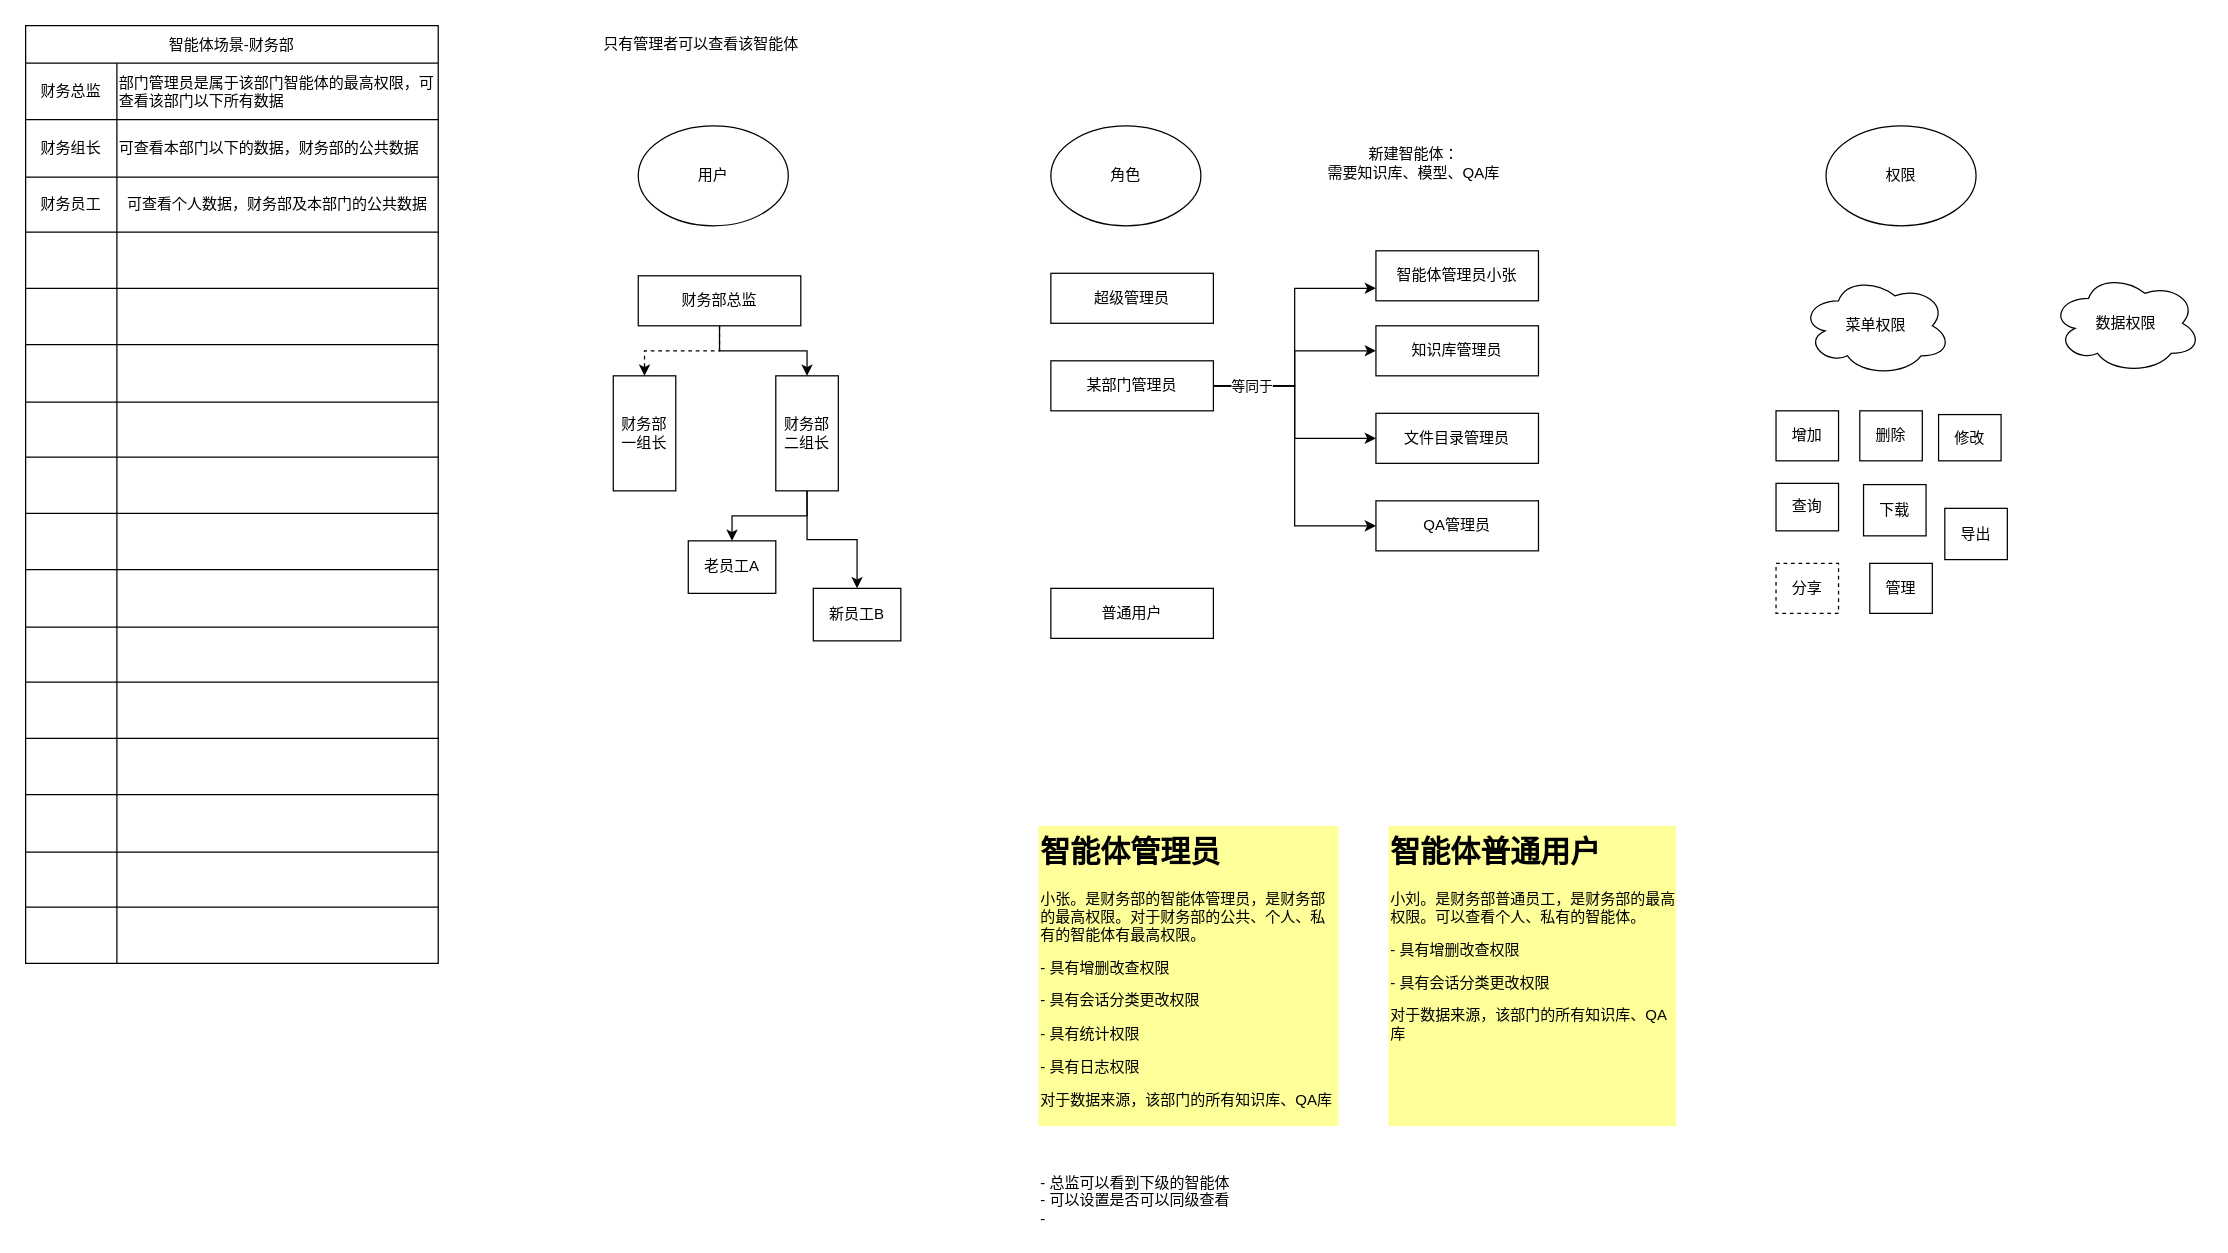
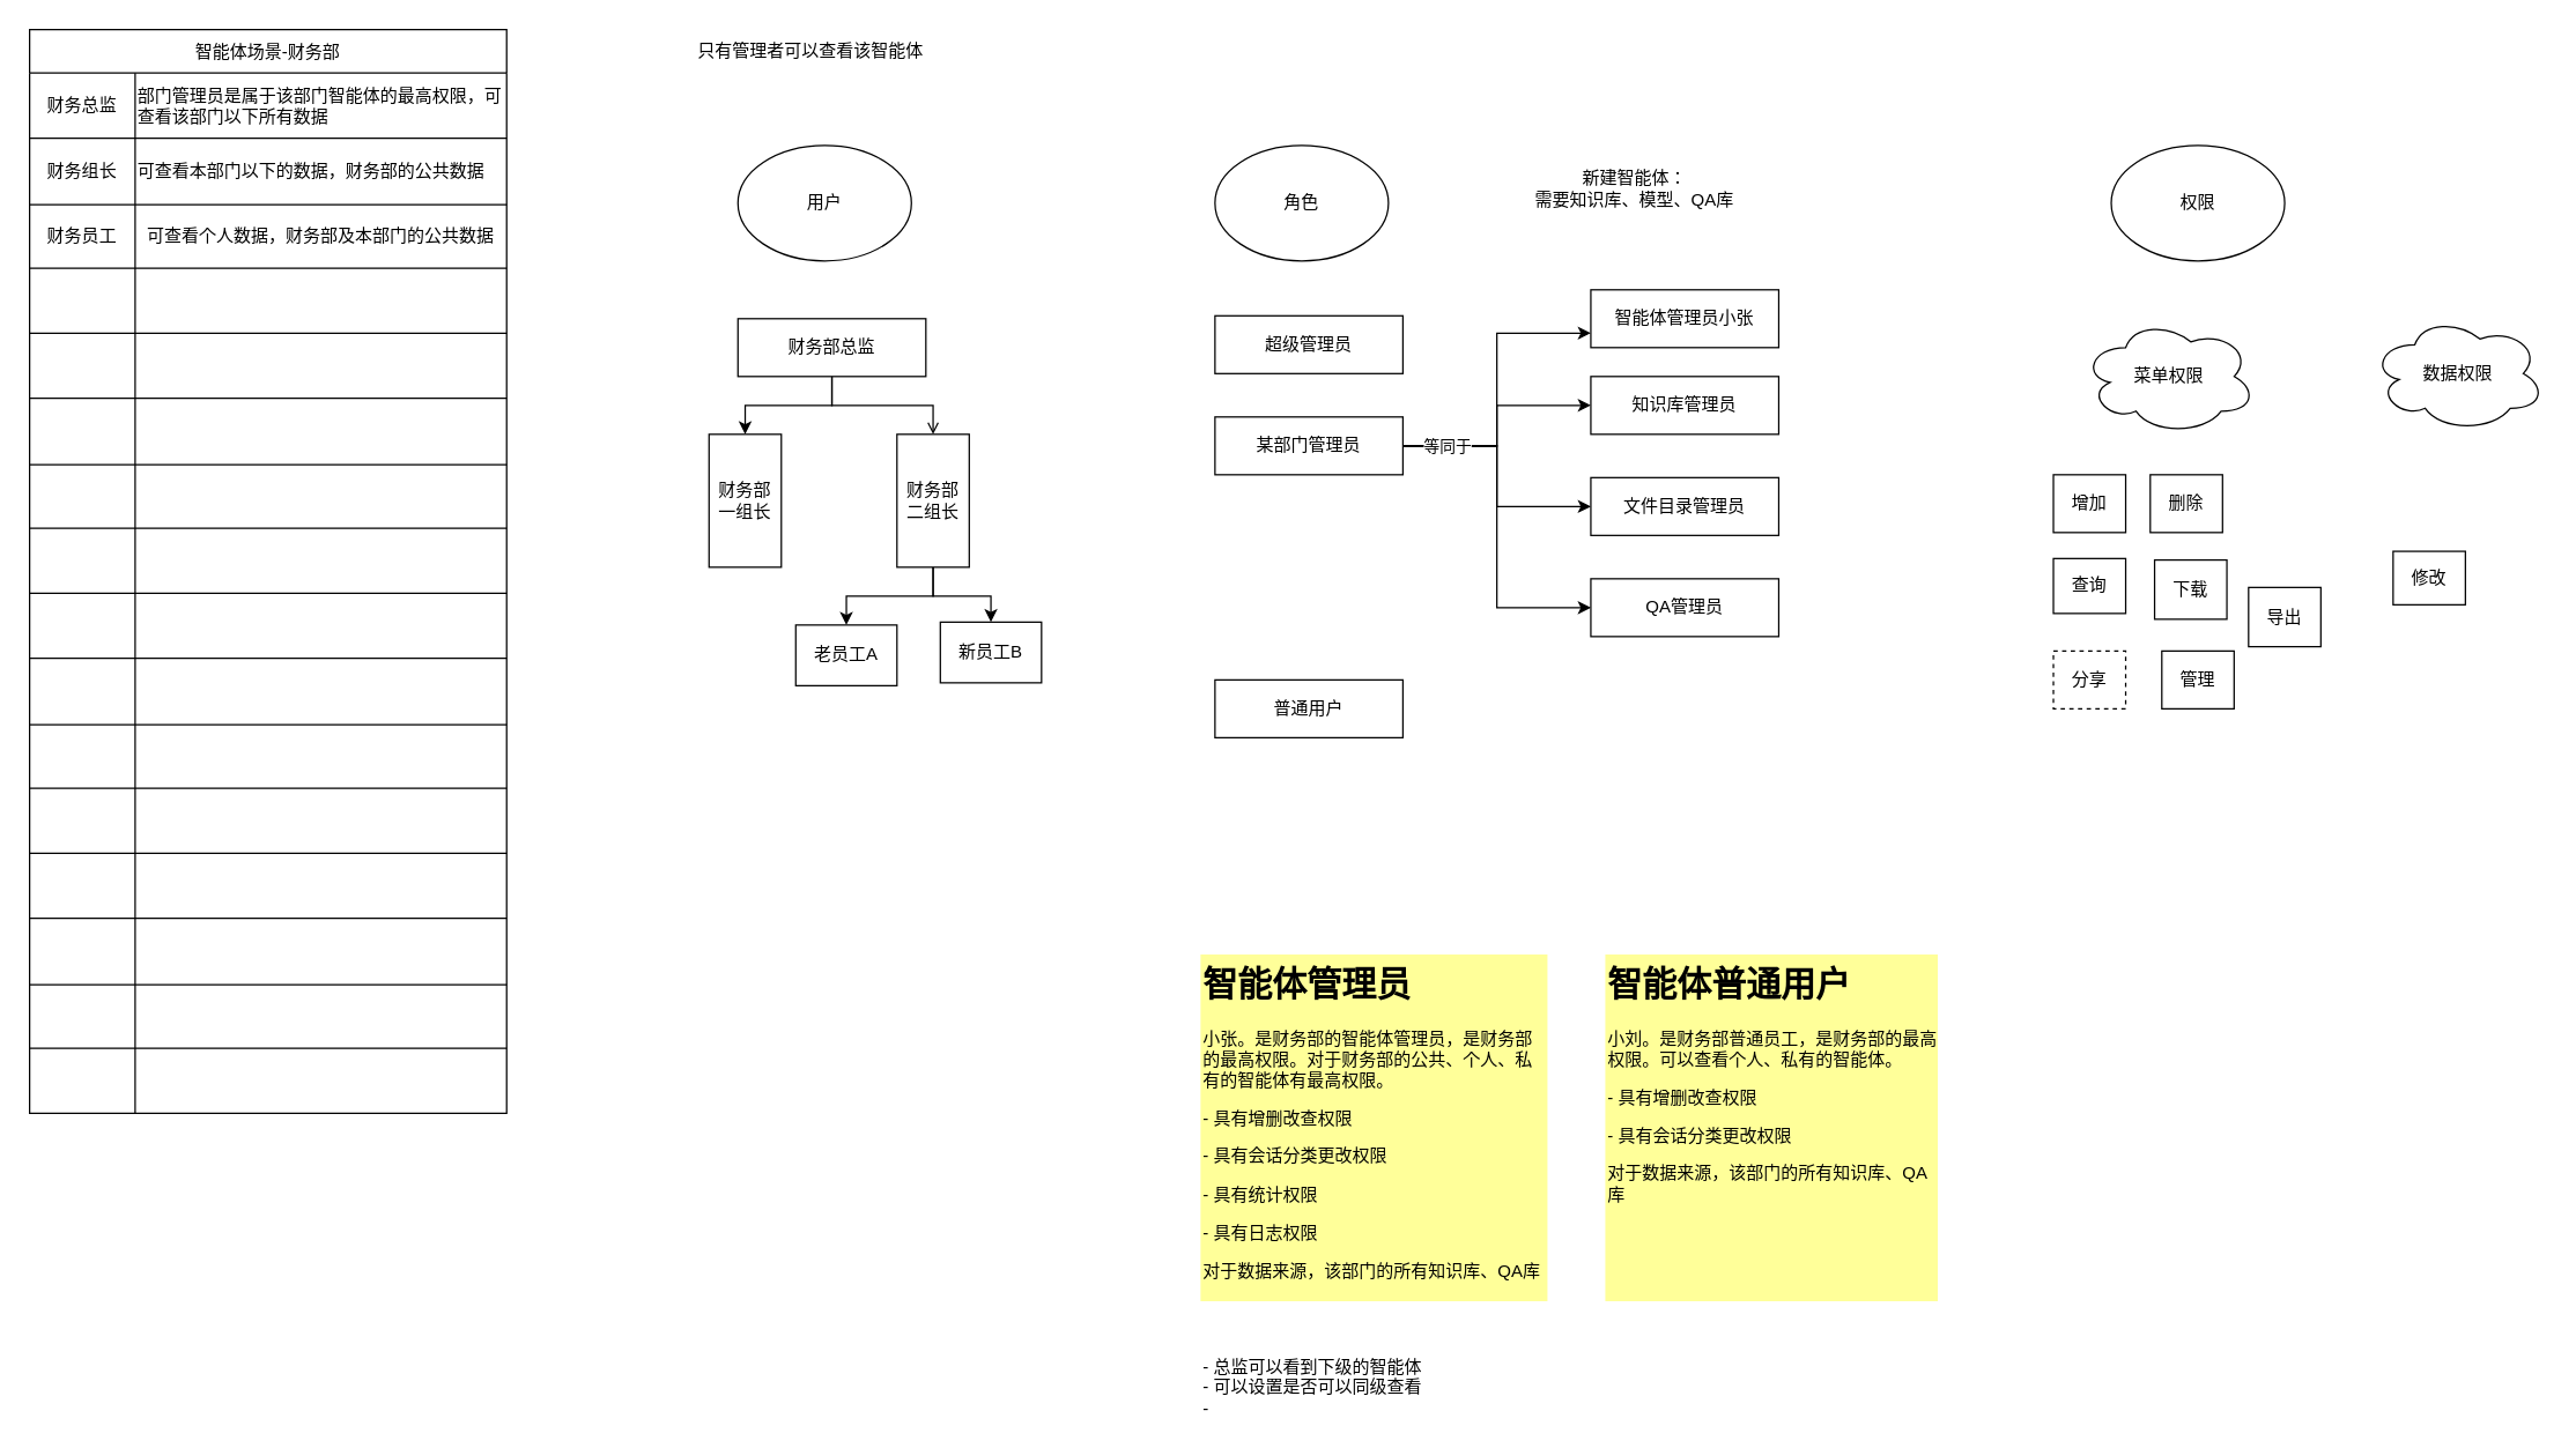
- <mxCell id="16" style="edgeStyle=orthogonalEdgeStyle;rounded=0;orthogonalLoop=1;jettySize=auto;html=1;entryX=0.5;entryY=0;entryDx=0;entryDy=0;dashed=1;" edge="1" parent="1" source="18" target="19"><mxGeometry relative="1" as="geometry" /></mxCell>
+ <mxCell id="16" style="edgeStyle=orthogonalEdgeStyle;rounded=0;orthogonalLoop=1;jettySize=auto;html=1;entryX=0.5;entryY=0;entryDx=0;entryDy=0;" edge="1" parent="1" source="18" target="19"><mxGeometry relative="1" as="geometry" /></mxCell>
- <mxCell id="17" style="edgeStyle=orthogonalEdgeStyle;rounded=0;orthogonalLoop=1;jettySize=auto;html=1;exitX=0.5;exitY=1;exitDx=0;exitDy=0;entryX=0.5;entryY=0;entryDx=0;entryDy=0;" edge="1" parent="1" source="18" target="22"><mxGeometry relative="1" as="geometry" /></mxCell>
+ <mxCell id="17" style="edgeStyle=orthogonalEdgeStyle;rounded=0;orthogonalLoop=1;jettySize=auto;html=1;exitX=0.5;exitY=1;exitDx=0;exitDy=0;entryX=0.5;entryY=0;entryDx=0;entryDy=0;endArrow=open;" edge="1" parent="1" source="18" target="22"><mxGeometry relative="1" as="geometry" /></mxCell>
- <mxCell id="27" value="修改" style="rounded=0;whiteSpace=wrap;html=1;" vertex="1" parent="1"><mxGeometry x="1550" y="331" width="50" height="37" as="geometry" /></mxCell>
+ <mxCell id="27" value="修改" style="rounded=0;whiteSpace=wrap;html=1;" vertex="1" parent="1"><mxGeometry x="1655" y="381" width="50" height="37" as="geometry" /></mxCell>
- <mxCell id="24" value="新员工B" style="rounded=0;whiteSpace=wrap;html=1;" vertex="1" parent="1"><mxGeometry x="650" y="470" width="70" height="42" as="geometry" /></mxCell>
+ <mxCell id="24" value="新员工B" style="rounded=0;whiteSpace=wrap;html=1;" vertex="1" parent="1"><mxGeometry x="650" y="430" width="70" height="42" as="geometry" /></mxCell>
